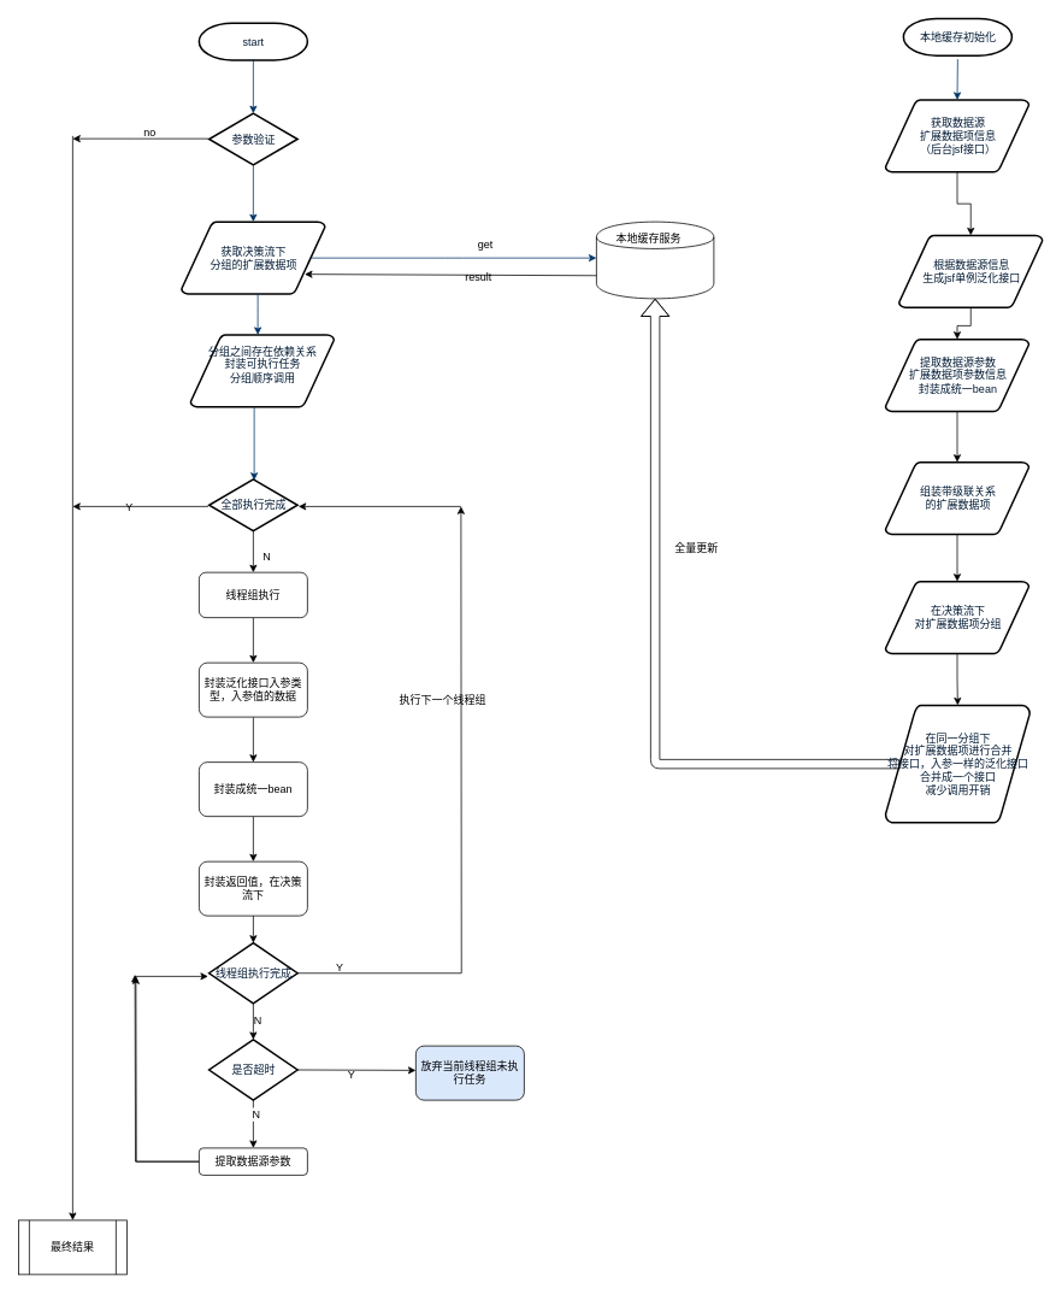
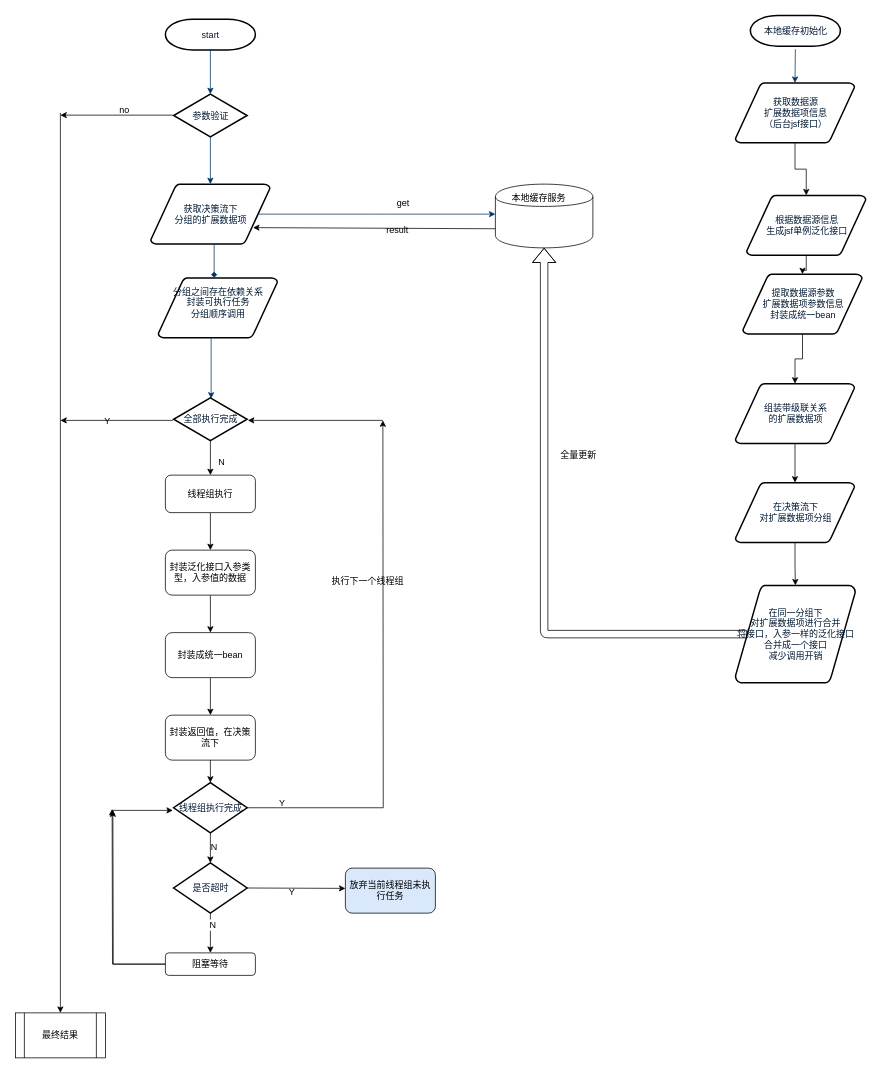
- <mxCell id="9" value="" style="edgeStyle=elbowEdgeStyle;elbow=horizontal;fontColor=#001933;fontStyle=1;strokeColor=#003366;strokeWidth=1;html=1;" edge="1" parent="1" source="3" target="7"><mxGeometry x="-120" y="475" width="100" height="100" as="geometry"><mxPoint x="-40" y="-165" as="sourcePoint" /><mxPoint x="60" y="-265" as="targetPoint" /></mxGeometry></mxCell>
+ <mxCell id="9" value="" style="edgeStyle=elbowEdgeStyle;elbow=horizontal;fontColor=#001933;fontStyle=1;strokeColor=#003366;strokeWidth=1;html=1;endArrow=diamond;" edge="1" parent="1" source="3" target="7"><mxGeometry x="-120" y="475" width="100" height="100" as="geometry"><mxPoint x="-40" y="-165" as="sourcePoint" /><mxPoint x="60" y="-265" as="targetPoint" /></mxGeometry></mxCell>
- <mxCell id="56" value="提取数据源参数&lt;br&gt;扩展数据项参数信息&lt;br&gt;封装成统一bean&lt;br&gt;" style="shape=mxgraph.flowchart.data;fillColor=#FFFFFF;strokeColor=#000000;strokeWidth=2;gradientColor=none;gradientDirection=north;fontColor=#001933;fontStyle=0;html=1;" vertex="1" parent="1"><mxGeometry x="980" y="375" width="159" height="80" as="geometry" /></mxCell>
+ <mxCell id="56" value="提取数据源参数&lt;br&gt;扩展数据项参数信息&lt;br&gt;封装成统一bean&lt;br&gt;" style="shape=mxgraph.flowchart.data;fillColor=#FFFFFF;strokeColor=#000000;strokeWidth=2;gradientColor=none;gradientDirection=north;fontColor=#001933;fontStyle=0;html=1;" vertex="1" parent="1"><mxGeometry x="990" y="365" width="159" height="80" as="geometry" /></mxCell>
- <mxCell id="43" value="&lt;span&gt;提取数据源参数&lt;/span&gt;" style="rounded=1;whiteSpace=wrap;html=1;" vertex="1" parent="1"><mxGeometry x="220" y="1270" width="120" height="30" as="geometry" /></mxCell>
+ <mxCell id="43" value="&lt;span&gt;阻塞等待&lt;/span&gt;" style="rounded=1;whiteSpace=wrap;html=1;" vertex="1" parent="1"><mxGeometry x="220" y="1270" width="120" height="30" as="geometry" /></mxCell>
